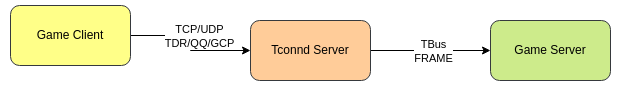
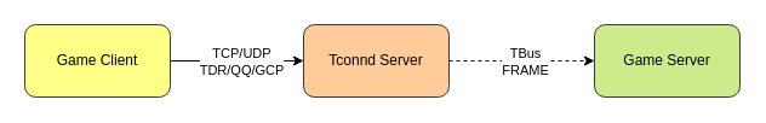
- <mxCell id="8" value="Game Client" style="rounded=1;whiteSpace=wrap;html=1;fillColor=#ffff88;strokeColor=#36393d;" vertex="1" parent="1"><mxGeometry x="10" y="5" width="120" height="60" as="geometry" /></mxCell>
+ <mxCell id="8" value="Game Client" style="rounded=1;whiteSpace=wrap;html=1;fillColor=#ffff88;strokeColor=#36393d;" vertex="1" parent="1"><mxGeometry x="20" y="20" width="120" height="60" as="geometry" /></mxCell>
- <mxCell id="2" style="edgeStyle=orthogonalEdgeStyle;rounded=0;orthogonalLoop=1;jettySize=auto;html=1;exitX=1;exitY=0.5;exitDx=0;exitDy=0;entryX=0;entryY=0.5;entryDx=0;entryDy=0;" edge="1" parent="1" source="4" target="5"><mxGeometry relative="1" as="geometry" /></mxCell>
+ <mxCell id="2" style="edgeStyle=orthogonalEdgeStyle;rounded=0;orthogonalLoop=1;jettySize=auto;html=1;exitX=1;exitY=0.5;exitDx=0;exitDy=0;entryX=0;entryY=0.5;entryDx=0;entryDy=0;dashed=1;" edge="1" parent="1" source="4" target="5"><mxGeometry relative="1" as="geometry" /></mxCell>
